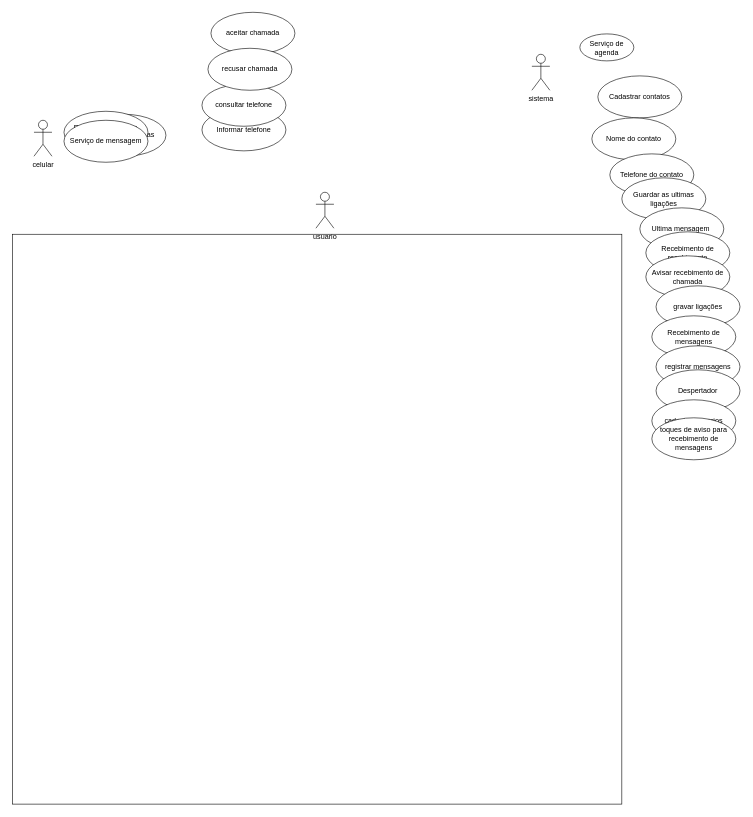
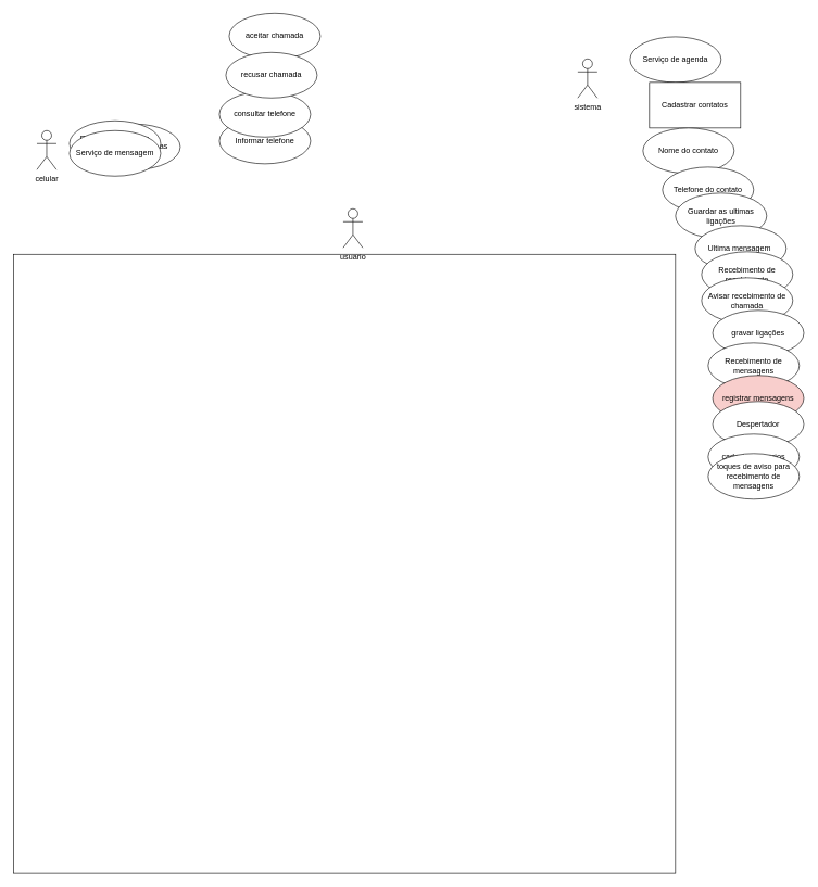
- <mxCell id="10" value="Serviço de agenda" style="ellipse;whiteSpace=wrap;html=1;" vertex="1" parent="1"><mxGeometry x="966" y="56" width="90" height="45" as="geometry" /></mxCell>
+ <mxCell id="10" value="Serviço de agenda" style="ellipse;whiteSpace=wrap;html=1;" vertex="1" parent="1"><mxGeometry x="966" y="56" width="140" height="70" as="geometry" /></mxCell>
- <mxCell id="11" value="Cadastrar contatos" style="ellipse;whiteSpace=wrap;html=1;" vertex="1" parent="1"><mxGeometry x="996" y="126" width="140" height="70" as="geometry" /></mxCell>
+ <mxCell id="11" value="Cadastrar contatos" style="whiteSpace=wrap;html=1;rounded=0;" vertex="1" parent="1"><mxGeometry x="996" y="126" width="140" height="70" as="geometry" /></mxCell>
- <mxCell id="23" value="registrar mensagens" style="ellipse;whiteSpace=wrap;html=1;" vertex="1" parent="1"><mxGeometry x="1093" y="576" width="140" height="70" as="geometry" /></mxCell>
+ <mxCell id="23" value="registrar mensagens" style="ellipse;whiteSpace=wrap;html=1;fillColor=#f8cecc;" vertex="1" parent="1"><mxGeometry x="1093" y="576" width="140" height="70" as="geometry" /></mxCell>
